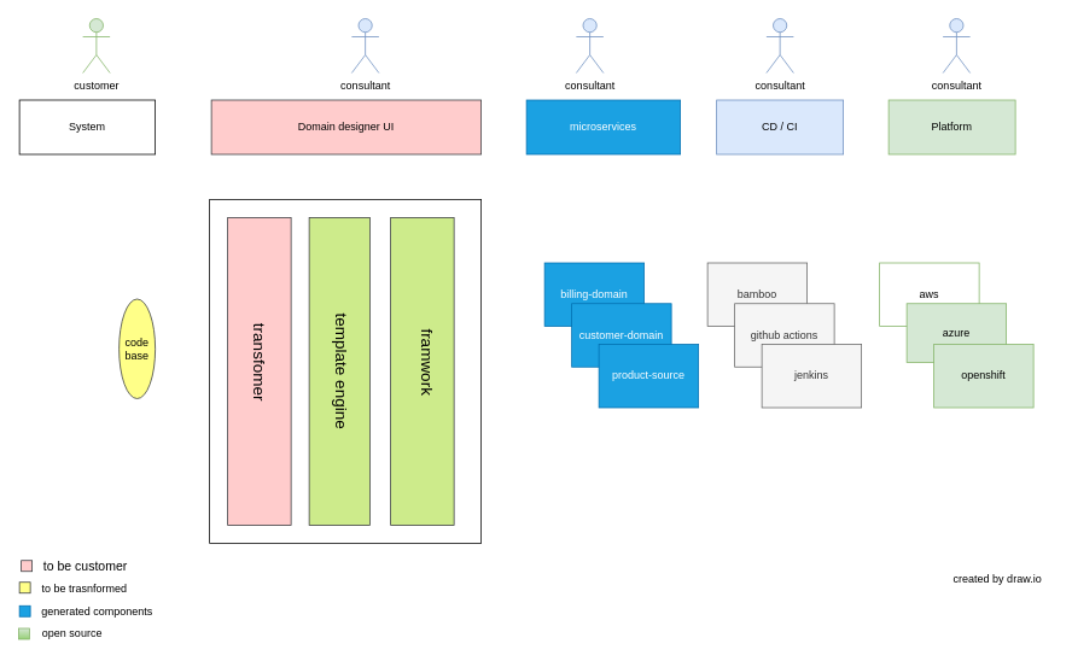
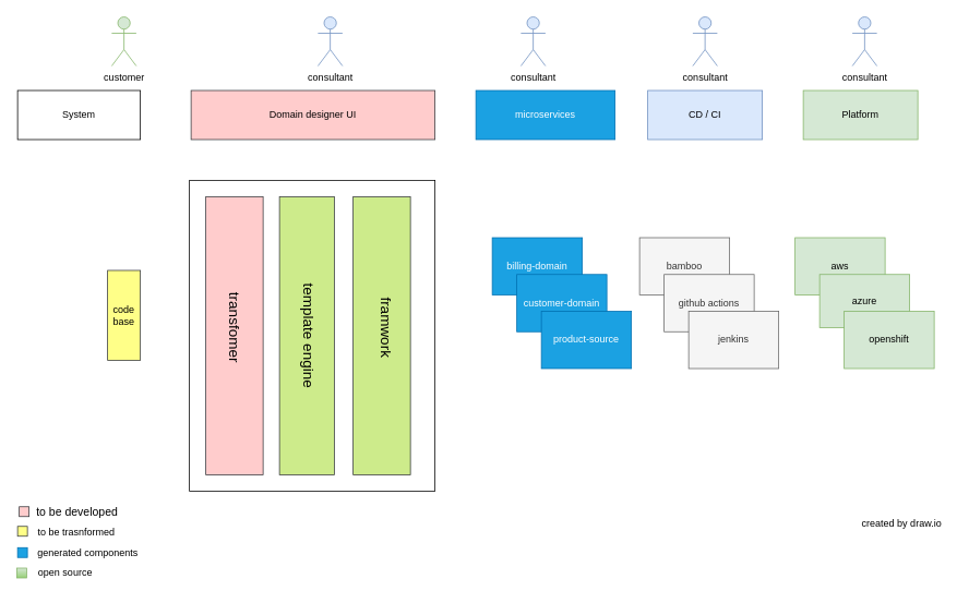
- <mxCell id="9" value="customer" style="shape=umlActor;verticalLabelPosition=bottom;verticalAlign=top;html=1;outlineConnect=0;fillColor=#d5e8d4;strokeColor=#82b366;" parent="1" vertex="1"><mxGeometry x="91" y="20" width="30" height="60" as="geometry" /></mxCell>
+ <mxCell id="9" value="customer" style="shape=umlActor;verticalLabelPosition=bottom;verticalAlign=top;html=1;outlineConnect=0;fillColor=#d5e8d4;strokeColor=#82b366;" parent="1" vertex="1"><mxGeometry x="136" y="20" width="30" height="60" as="geometry" /></mxCell>
- <mxCell id="22" value="aws" style="rounded=0;whiteSpace=wrap;html=1;fillColor=#ffffff;strokeColor=#82b366;" parent="1" vertex="1"><mxGeometry x="971" y="290" width="110" height="70" as="geometry" /></mxCell>
+ <mxCell id="22" value="aws" style="rounded=0;whiteSpace=wrap;html=1;fillColor=#d5e8d4;strokeColor=#82b366;" parent="1" vertex="1"><mxGeometry x="971" y="290" width="110" height="70" as="geometry" /></mxCell>
- <mxCell id="6" value="code base" style="ellipse;whiteSpace=wrap;html=1;fillColor=#ffff88;strokeColor=#36393d;" parent="1" vertex="1"><mxGeometry x="131" y="330" width="40" height="110" as="geometry" /></mxCell>
+ <mxCell id="6" value="code base" style="rounded=0;whiteSpace=wrap;html=1;fillColor=#ffff88;strokeColor=#36393d;" parent="1" vertex="1"><mxGeometry x="131" y="330" width="40" height="110" as="geometry" /></mxCell>
- <mxCell id="30" value="to be customer" style="text;html=1;strokeColor=none;fillColor=none;align=center;verticalAlign=middle;whiteSpace=wrap;rounded=0;fontSize=14;" parent="1" vertex="1"><mxGeometry x="34" y="610" width="120" height="30" as="geometry" /></mxCell>
+ <mxCell id="30" value="to be developed" style="text;html=1;strokeColor=none;fillColor=none;align=center;verticalAlign=middle;whiteSpace=wrap;rounded=0;fontSize=14;" parent="1" vertex="1"><mxGeometry x="34" y="610" width="120" height="30" as="geometry" /></mxCell>
